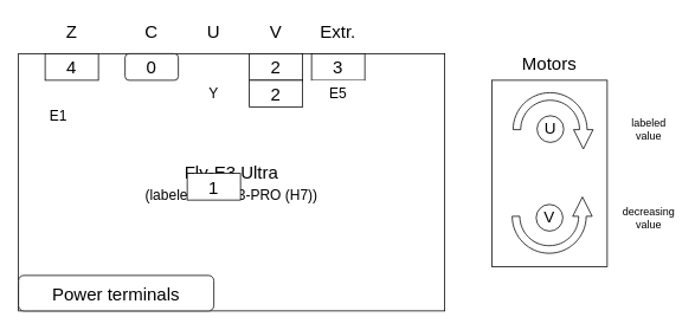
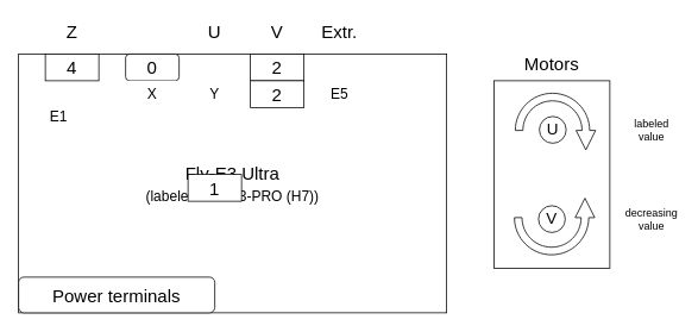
- <mxCell id="15" value="C" style="rounded=0;whiteSpace=wrap;html=1;strokeColor=none;fontSize=20;" vertex="1" parent="1"><mxGeometry x="140" y="20" width="60" height="30" as="geometry" /></mxCell>
- <mxCell id="8" value="3" style="rounded=0;whiteSpace=wrap;html=1;fontSize=20;" vertex="1" parent="1"><mxGeometry x="350" y="60" width="60" height="30" as="geometry" /></mxCell>
+ <mxCell id="12" value="X" style="rounded=0;whiteSpace=wrap;html=1;strokeColor=none;fontSize=16;" vertex="1" parent="1"><mxGeometry x="140" y="90" width="60" height="30" as="geometry" /></mxCell>
